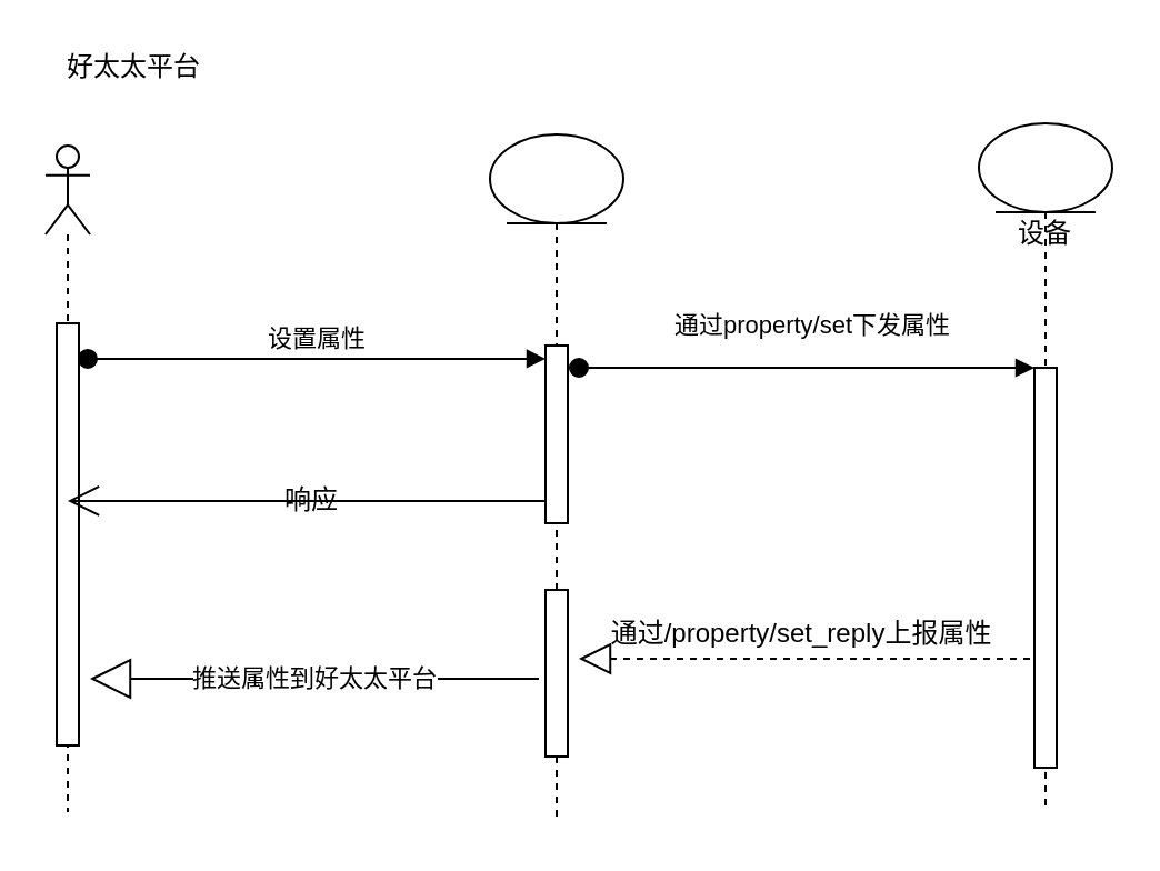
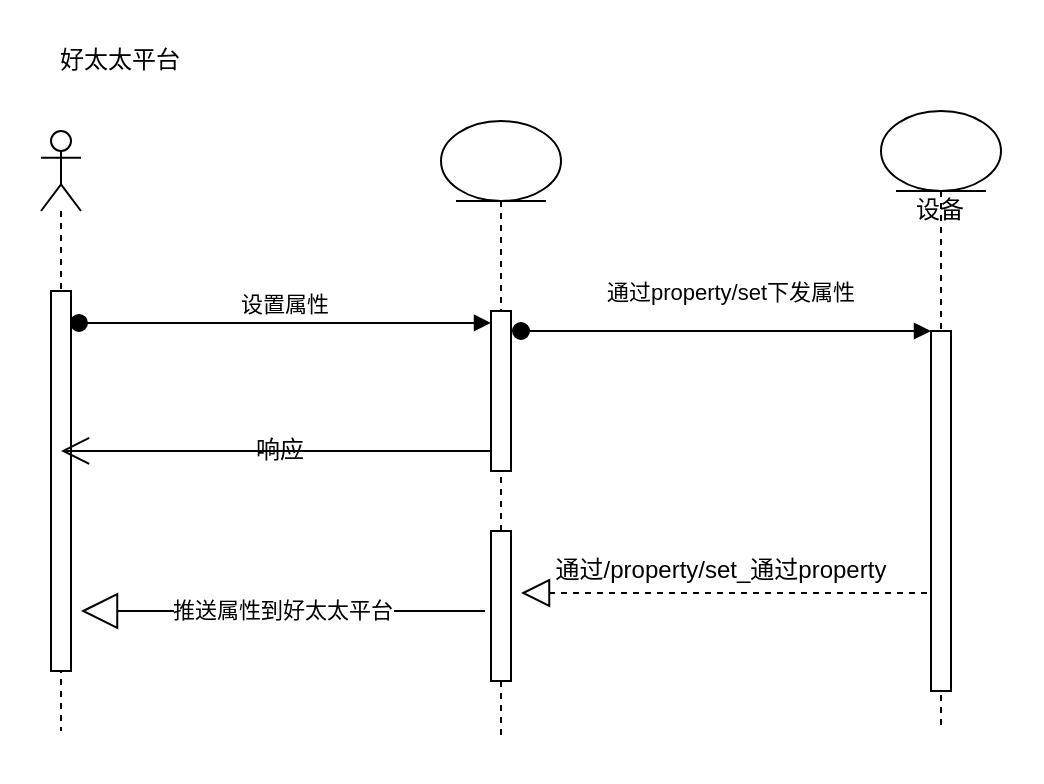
- <mxCell id="15" value="通过/property/set_reply上报属性" style="text;html=1;align=center;verticalAlign=middle;resizable=0;points=[];autosize=1;strokeColor=none;fillColor=none;" vertex="1" parent="1"><mxGeometry x="265" y="275" width="190" height="20" as="geometry" /></mxCell>
+ <mxCell id="15" value="通过/property/set_通过property" style="text;html=1;align=center;verticalAlign=middle;resizable=0;points=[];autosize=1;strokeColor=none;fillColor=none;" vertex="1" parent="1"><mxGeometry x="265" y="275" width="190" height="20" as="geometry" /></mxCell>
